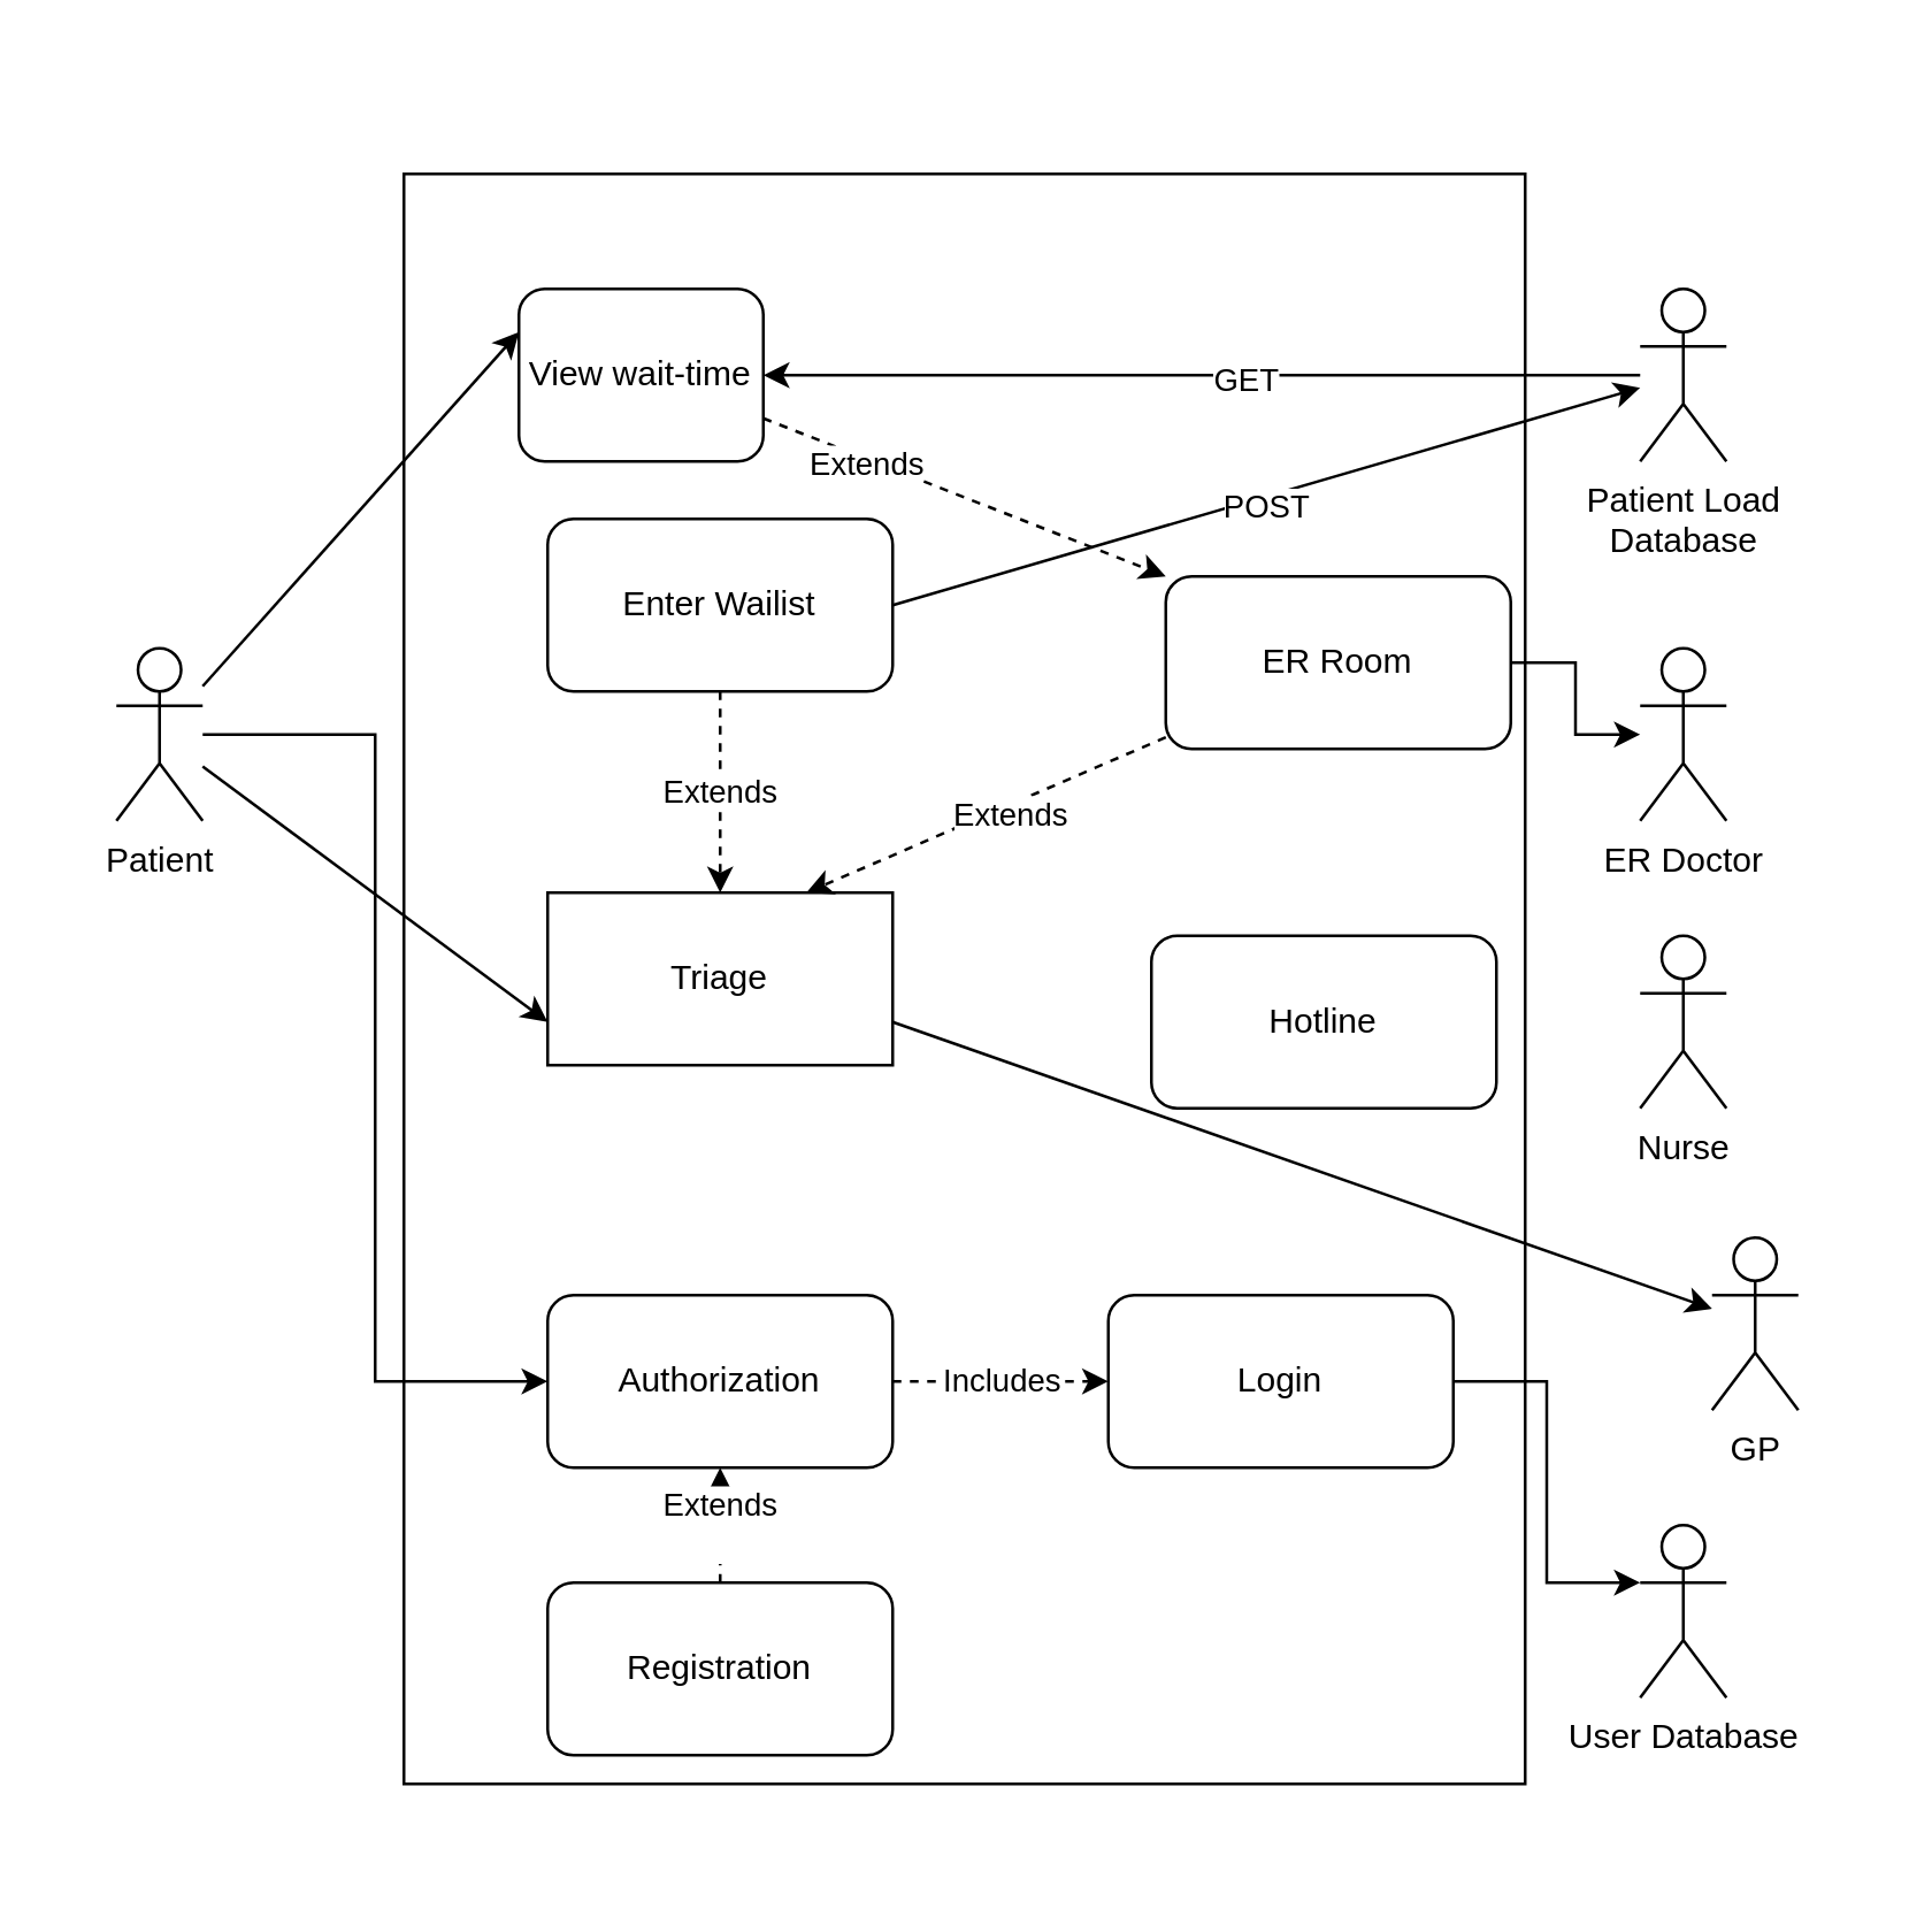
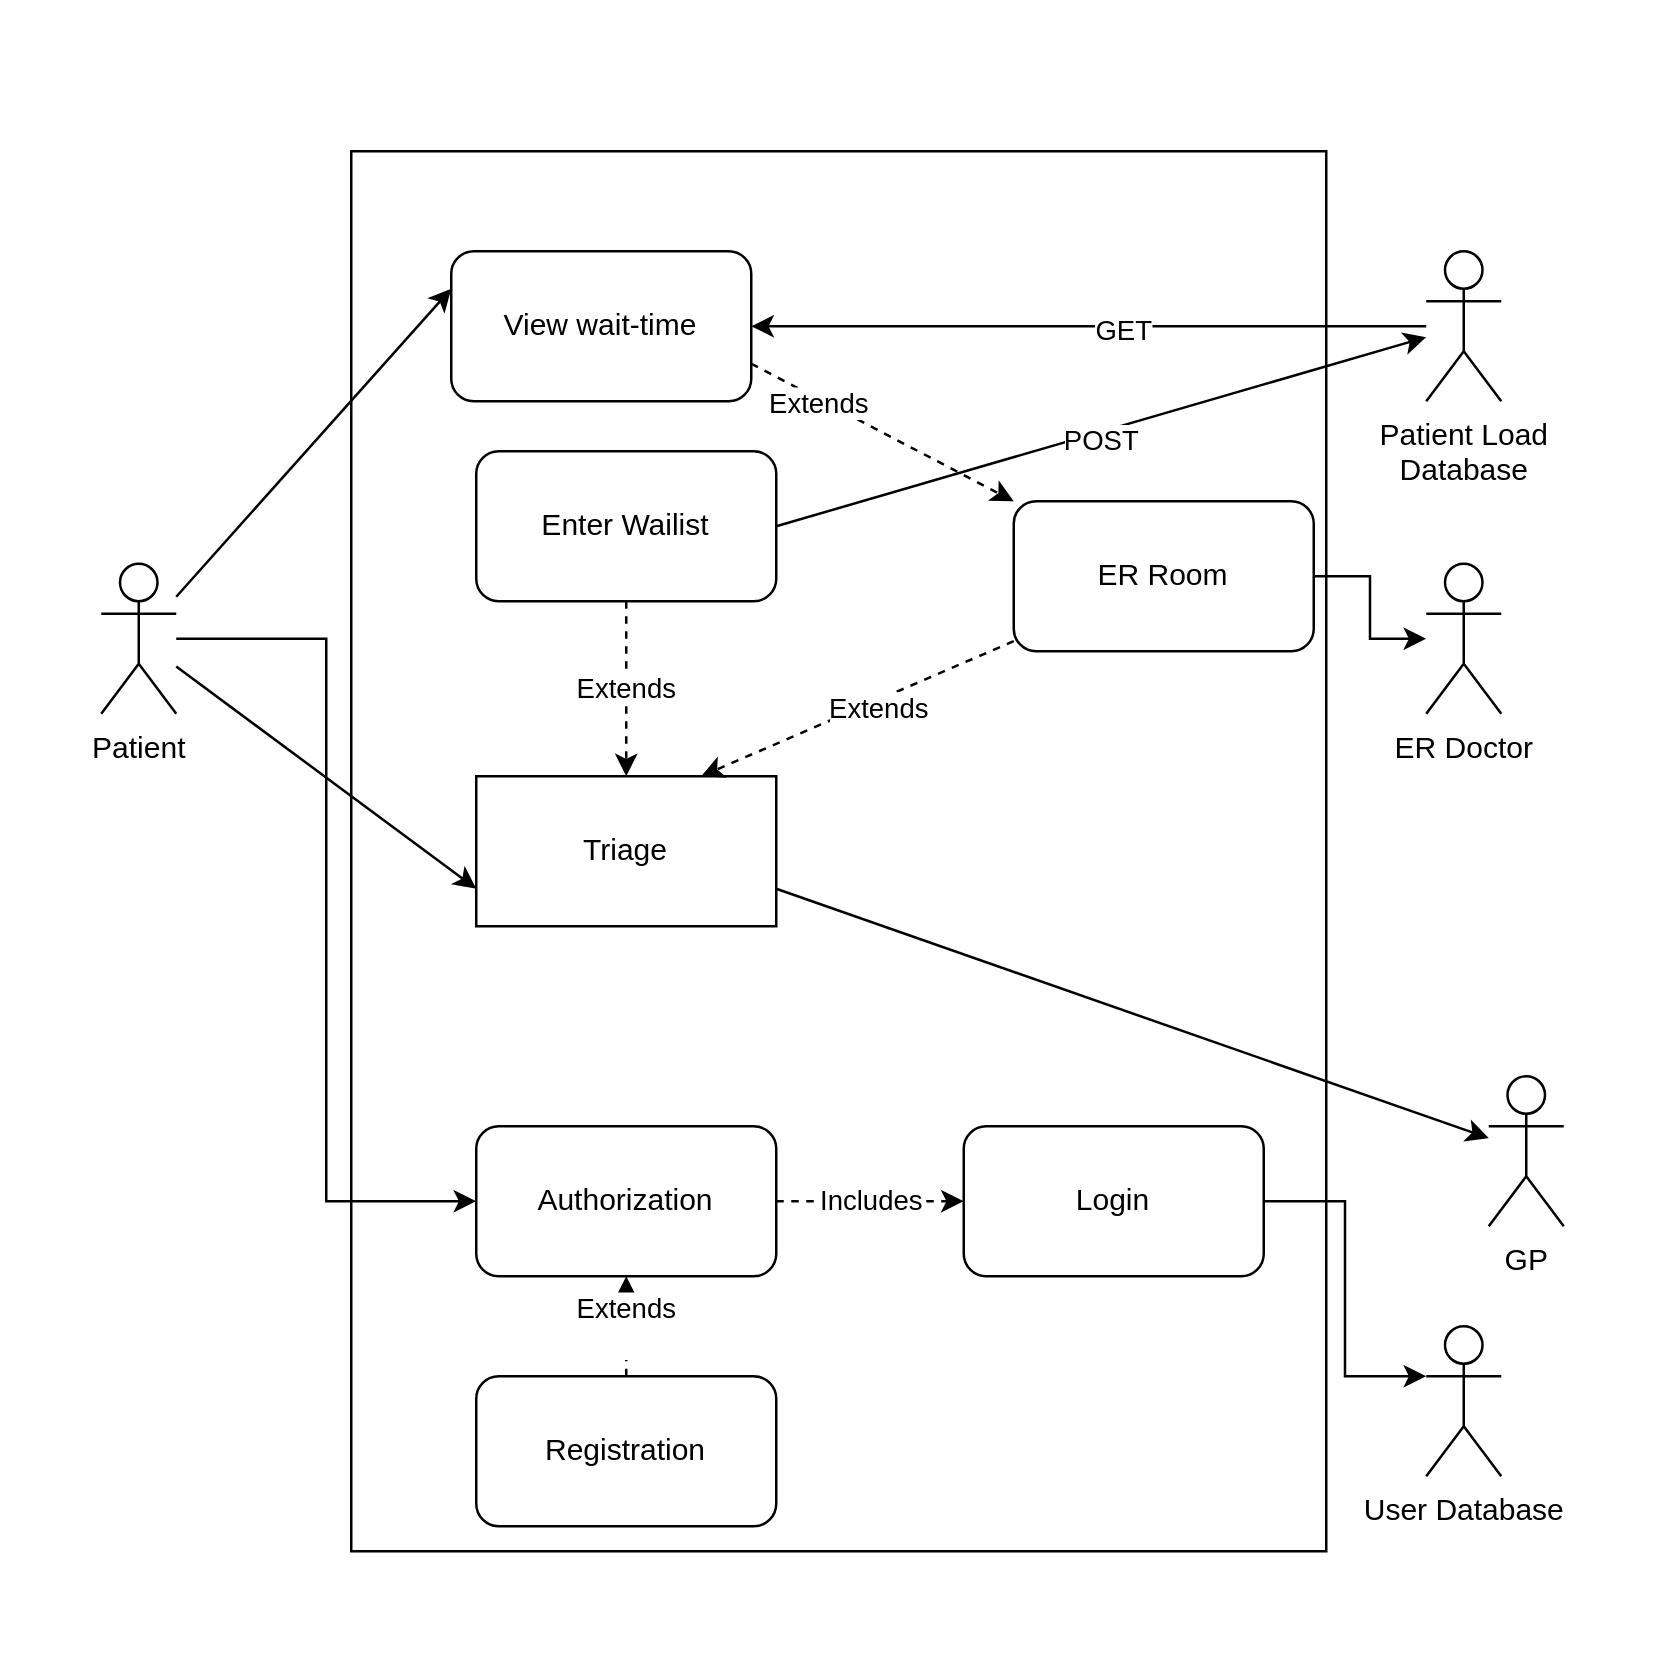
- <mxCell id="10" value="View wait-time" style="rounded=1;whiteSpace=wrap;html=1;" parent="1" vertex="1"><mxGeometry x="180" y="100" width="85" height="60" as="geometry" /></mxCell>
+ <mxCell id="10" value="View wait-time" style="rounded=1;whiteSpace=wrap;html=1;" parent="1" vertex="1"><mxGeometry x="180" y="100" width="120" height="60" as="geometry" /></mxCell>
- <mxCell id="13" value="Hotline" style="rounded=1;whiteSpace=wrap;html=1;" parent="1" vertex="1"><mxGeometry x="400" y="325" width="120" height="60" as="geometry" /></mxCell>
- <mxCell id="12" value="Nurse" style="shape=umlActor;verticalLabelPosition=bottom;verticalAlign=top;html=1;outlineConnect=0;" parent="1" vertex="1"><mxGeometry x="570" y="325" width="30" height="60" as="geometry" /></mxCell>
